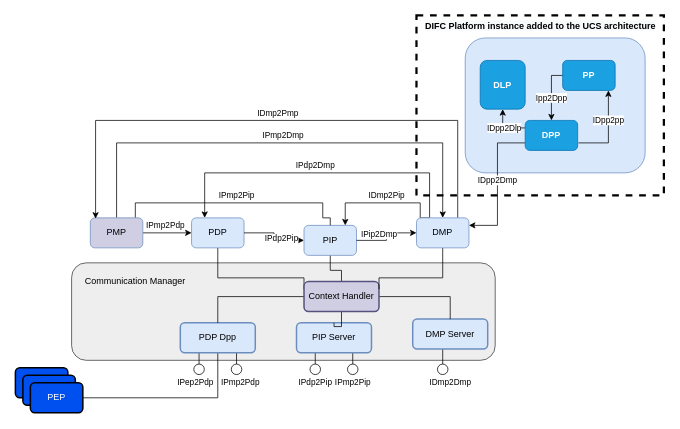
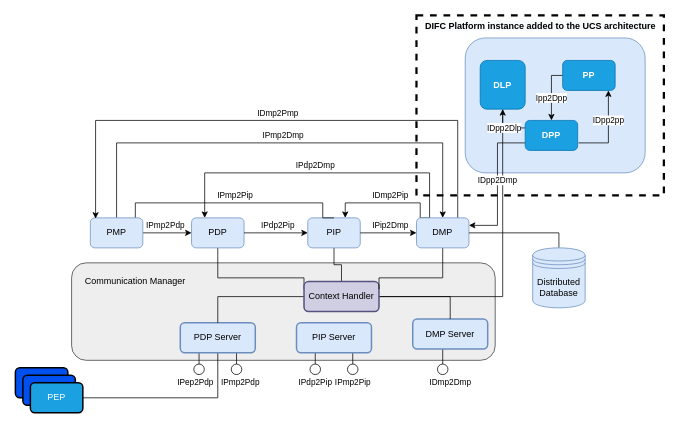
- <mxCell id="31" value="PMP" style="rounded=1;whiteSpace=wrap;html=1;strokeColor=#6c8ebf;strokeWidth=1;fillColor=#d0cee2;" parent="1" vertex="1"><mxGeometry x="120" y="290" width="70" height="40" as="geometry" /></mxCell>
+ <mxCell id="31" value="PMP" style="rounded=1;whiteSpace=wrap;html=1;strokeColor=#6c8ebf;strokeWidth=1;fillColor=#dae8fc;" parent="1" vertex="1"><mxGeometry x="120" y="290" width="70" height="40" as="geometry" /></mxCell>
+ <mxCell id="36" style="edgeStyle=orthogonalEdgeStyle;rounded=0;orthogonalLoop=1;jettySize=auto;html=1;endArrow=none;endFill=0;" parent="1" source="37" target="35" edge="1"><mxGeometry relative="1" as="geometry"><Array as="points"><mxPoint x="745" y="310" /></Array></mxGeometry></mxCell>
- <mxCell id="19" value="PIP" style="rounded=1;whiteSpace=wrap;html=1;strokeColor=#6c8ebf;strokeWidth=1;fillColor=#dae8fc;" parent="1" vertex="1"><mxGeometry x="405" y="300" width="70" height="40" as="geometry" /></mxCell>
+ <mxCell id="19" value="PIP" style="rounded=1;whiteSpace=wrap;html=1;strokeColor=#6c8ebf;strokeWidth=1;fillColor=#dae8fc;" parent="1" vertex="1"><mxGeometry x="410" y="290" width="70" height="40" as="geometry" /></mxCell>
+ <mxCell id="37" value="Distributed&lt;br&gt;Database" style="shape=datastore;whiteSpace=wrap;html=1;strokeColor=#6c8ebf;strokeWidth=1;fillColor=#dae8fc;" parent="1" vertex="1"><mxGeometry x="710" y="330" width="70" height="80" as="geometry" /></mxCell>
- <mxCell id="26" style="edgeStyle=orthogonalEdgeStyle;rounded=0;orthogonalLoop=1;jettySize=auto;html=1;endArrow=none;endFill=0;" parent="1" source="28" target="22" edge="1"><mxGeometry relative="1" as="geometry" /></mxCell>
+ <mxCell id="26" style="edgeStyle=orthogonalEdgeStyle;rounded=0;orthogonalLoop=1;jettySize=auto;html=1;endArrow=none;endFill=0;" parent="1" source="28" target="42" edge="1"><mxGeometry relative="1" as="geometry" /></mxCell>
- <mxCell id="11" value="PDP Dpp" style="rounded=1;whiteSpace=wrap;html=1;strokeColor=#6c8ebf;strokeWidth=2;fillColor=#dae8fc;" parent="1" vertex="1"><mxGeometry x="240" y="430" width="100" height="40" as="geometry" /></mxCell>
+ <mxCell id="11" value="PDP Server" style="rounded=1;whiteSpace=wrap;html=1;strokeColor=#6c8ebf;strokeWidth=2;fillColor=#dae8fc;" parent="1" vertex="1"><mxGeometry x="240" y="430" width="100" height="40" as="geometry" /></mxCell>
- <mxCell id="8" value="PEP" style="rounded=1;whiteSpace=wrap;html=1;strokeColor=#000000;strokeWidth=2;fillColor=#0050ef;fontColor=#ffffff;" parent="1" vertex="1"><mxGeometry x="40" y="510" width="70" height="40" as="geometry" /></mxCell>
+ <mxCell id="8" value="PEP" style="rounded=1;whiteSpace=wrap;html=1;strokeColor=#000000;strokeWidth=2;fillColor=#1ba1e2;fontColor=#ffffff;" parent="1" vertex="1"><mxGeometry x="40" y="510" width="70" height="40" as="geometry" /></mxCell>
